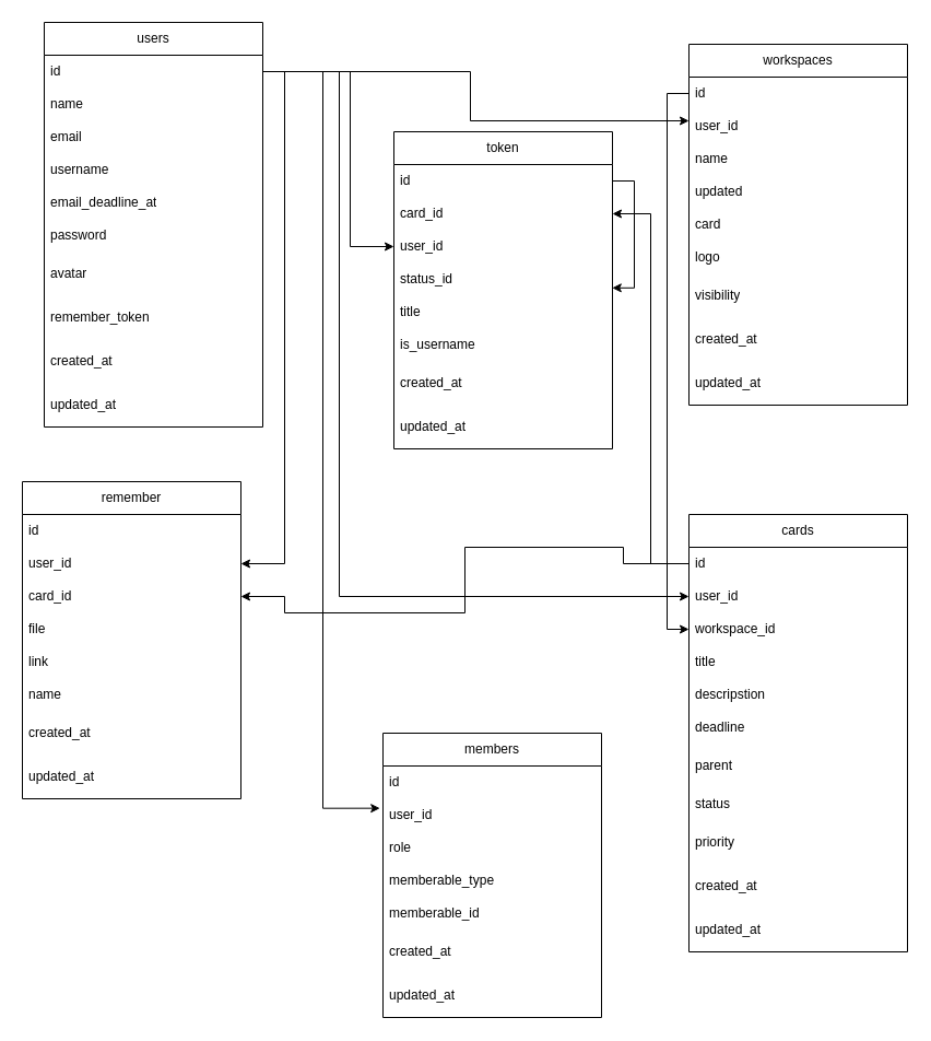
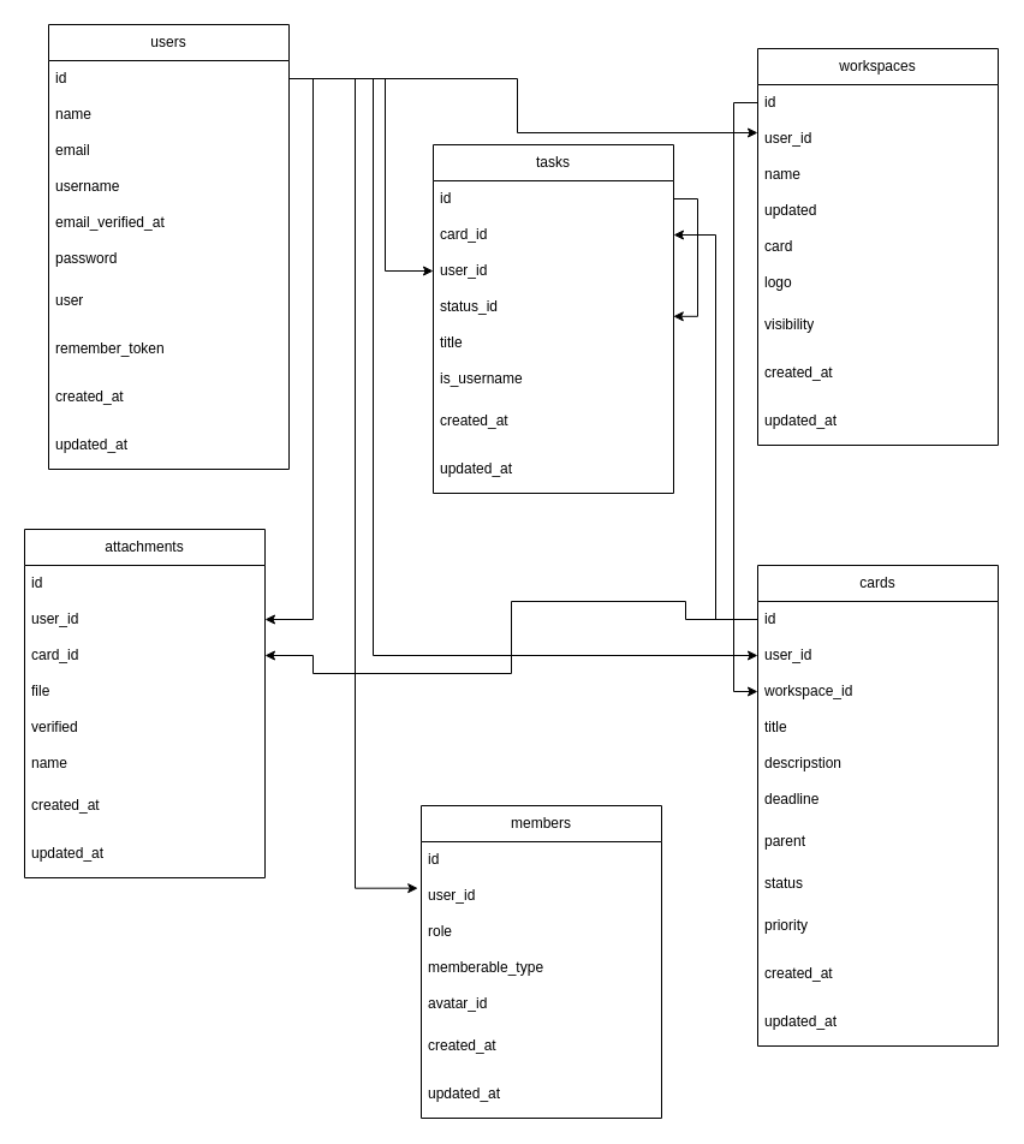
- <mxCell id="13" value="token" style="swimlane;fontStyle=0;childLayout=stackLayout;horizontal=1;startSize=30;horizontalStack=0;resizeParent=1;resizeParentMax=0;resizeLast=0;collapsible=1;marginBottom=0;whiteSpace=wrap;html=1;" vertex="1" parent="1"><mxGeometry x="360" y="120" width="200" height="290" as="geometry" /></mxCell>
+ <mxCell id="13" value="tasks" style="swimlane;fontStyle=0;childLayout=stackLayout;horizontal=1;startSize=30;horizontalStack=0;resizeParent=1;resizeParentMax=0;resizeLast=0;collapsible=1;marginBottom=0;whiteSpace=wrap;html=1;" vertex="1" parent="1"><mxGeometry x="360" y="120" width="200" height="290" as="geometry" /></mxCell>
- <mxCell id="7" value="email_deadline_at" style="text;strokeColor=none;fillColor=none;align=left;verticalAlign=middle;spacingLeft=4;spacingRight=4;overflow=hidden;points=[[0,0.5],[1,0.5]];portConstraint=eastwest;rotatable=0;whiteSpace=wrap;html=1;" vertex="1" parent="2"><mxGeometry y="150" width="200" height="30" as="geometry" /></mxCell>
+ <mxCell id="7" value="email_verified_at" style="text;strokeColor=none;fillColor=none;align=left;verticalAlign=middle;spacingLeft=4;spacingRight=4;overflow=hidden;points=[[0,0.5],[1,0.5]];portConstraint=eastwest;rotatable=0;whiteSpace=wrap;html=1;" vertex="1" parent="2"><mxGeometry y="150" width="200" height="30" as="geometry" /></mxCell>
- <mxCell id="9" value="avatar" style="text;strokeColor=none;fillColor=none;align=left;verticalAlign=middle;spacingLeft=4;spacingRight=4;overflow=hidden;points=[[0,0.5],[1,0.5]];portConstraint=eastwest;rotatable=0;whiteSpace=wrap;html=1;" vertex="1" parent="2"><mxGeometry y="210" width="200" height="40" as="geometry" /></mxCell>
+ <mxCell id="9" value="user" style="text;strokeColor=none;fillColor=none;align=left;verticalAlign=middle;spacingLeft=4;spacingRight=4;overflow=hidden;points=[[0,0.5],[1,0.5]];portConstraint=eastwest;rotatable=0;whiteSpace=wrap;html=1;" vertex="1" parent="2"><mxGeometry y="210" width="200" height="40" as="geometry" /></mxCell>
- <mxCell id="41" value="remember" style="swimlane;fontStyle=0;childLayout=stackLayout;horizontal=1;startSize=30;horizontalStack=0;resizeParent=1;resizeParentMax=0;resizeLast=0;collapsible=1;marginBottom=0;whiteSpace=wrap;html=1;" vertex="1" parent="1"><mxGeometry x="20" y="440" width="200" height="290" as="geometry" /></mxCell>
+ <mxCell id="41" value="attachments" style="swimlane;fontStyle=0;childLayout=stackLayout;horizontal=1;startSize=30;horizontalStack=0;resizeParent=1;resizeParentMax=0;resizeLast=0;collapsible=1;marginBottom=0;whiteSpace=wrap;html=1;" vertex="1" parent="1"><mxGeometry x="20" y="440" width="200" height="290" as="geometry" /></mxCell>
- <mxCell id="46" value="link" style="text;strokeColor=none;fillColor=none;align=left;verticalAlign=middle;spacingLeft=4;spacingRight=4;overflow=hidden;points=[[0,0.5],[1,0.5]];portConstraint=eastwest;rotatable=0;whiteSpace=wrap;html=1;" vertex="1" parent="41"><mxGeometry y="150" width="200" height="30" as="geometry" /></mxCell>
+ <mxCell id="46" value="verified" style="text;strokeColor=none;fillColor=none;align=left;verticalAlign=middle;spacingLeft=4;spacingRight=4;overflow=hidden;points=[[0,0.5],[1,0.5]];portConstraint=eastwest;rotatable=0;whiteSpace=wrap;html=1;" vertex="1" parent="41"><mxGeometry y="150" width="200" height="30" as="geometry" /></mxCell>
- <mxCell id="38" value="memberable_id" style="text;strokeColor=none;fillColor=none;align=left;verticalAlign=middle;spacingLeft=4;spacingRight=4;overflow=hidden;points=[[0,0.5],[1,0.5]];portConstraint=eastwest;rotatable=0;whiteSpace=wrap;html=1;" vertex="1" parent="33"><mxGeometry y="150" width="200" height="30" as="geometry" /></mxCell>
+ <mxCell id="38" value="avatar_id" style="text;strokeColor=none;fillColor=none;align=left;verticalAlign=middle;spacingLeft=4;spacingRight=4;overflow=hidden;points=[[0,0.5],[1,0.5]];portConstraint=eastwest;rotatable=0;whiteSpace=wrap;html=1;" vertex="1" parent="33"><mxGeometry y="150" width="200" height="30" as="geometry" /></mxCell>
